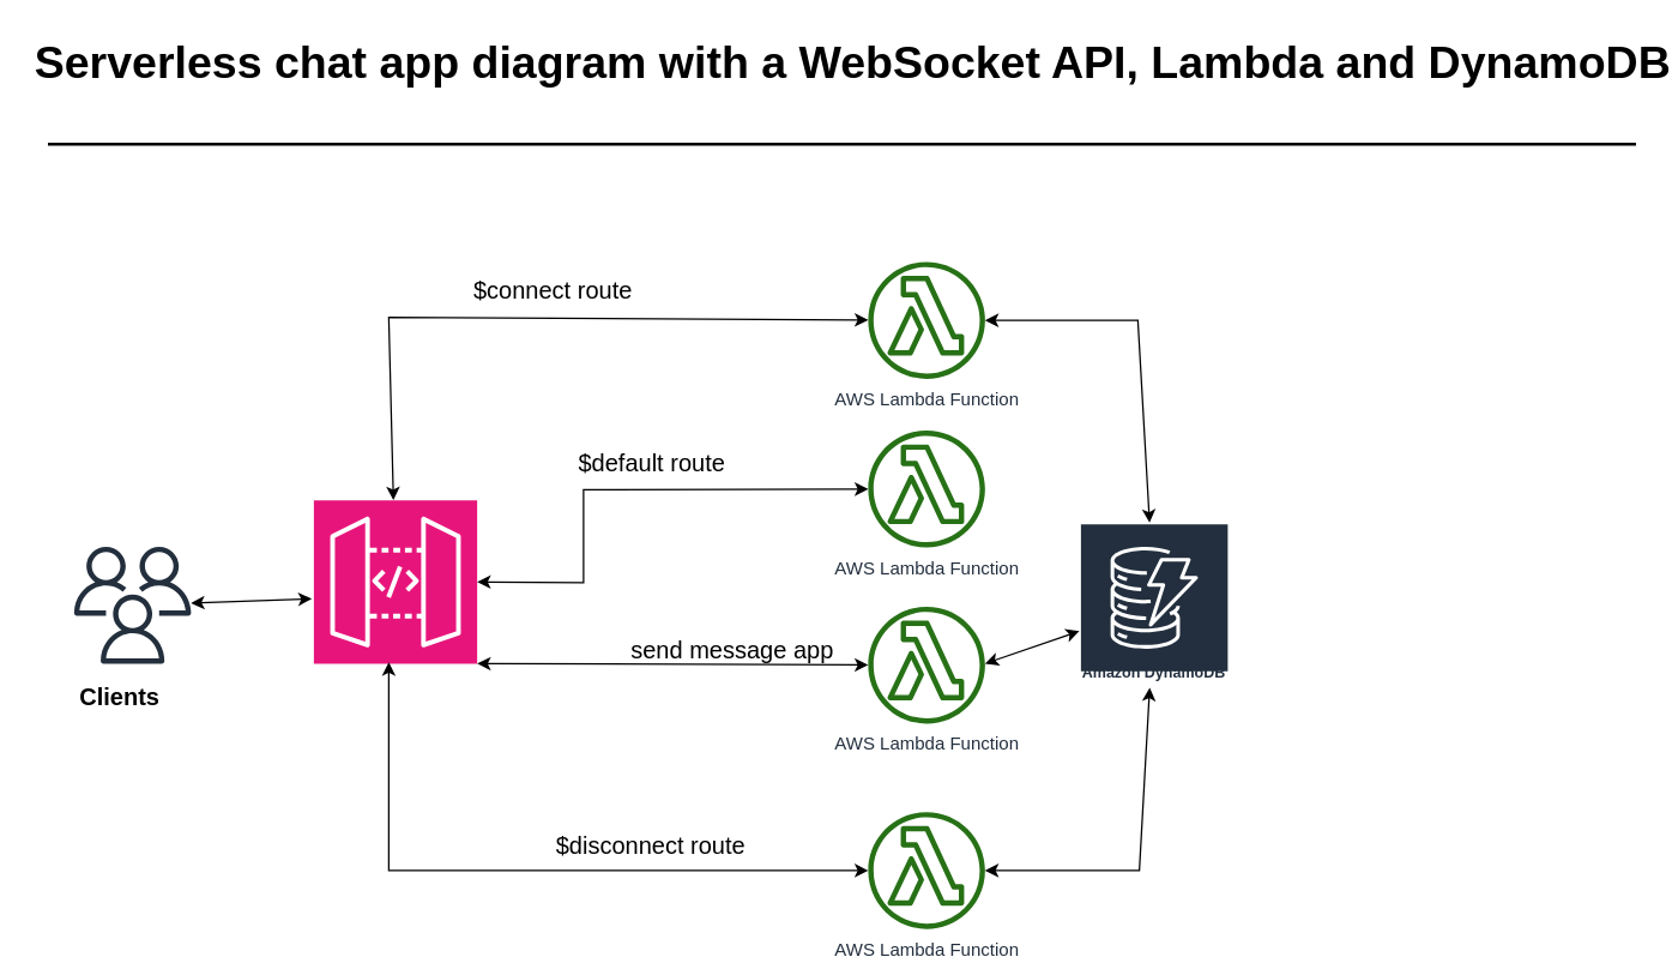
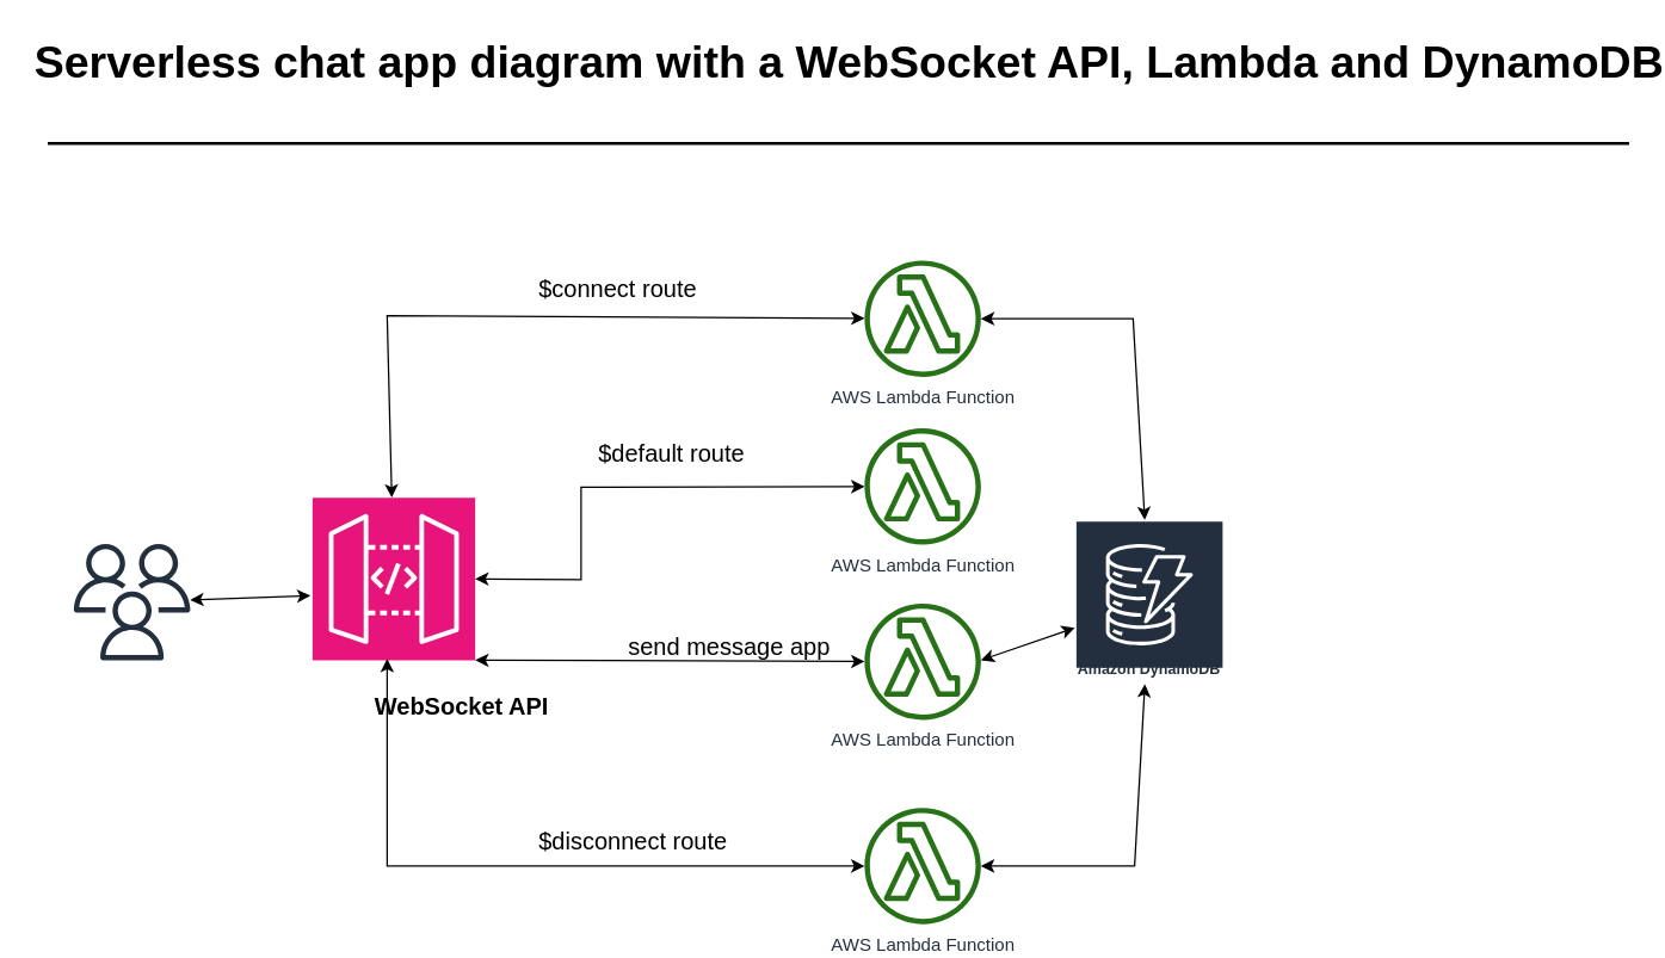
- <mxCell id="3" value="$connect route" style="text;html=1;resizable=0;points=[];autosize=1;align=left;verticalAlign=top;spacingTop=-4;fontSize=16;" parent="1" vertex="1"><mxGeometry x="314" y="181" width="130" height="30" as="geometry" /></mxCell>
+ <mxCell id="3" value="$connect route" style="text;html=1;resizable=0;points=[];autosize=1;align=left;verticalAlign=top;spacingTop=-4;fontSize=16;" parent="1" vertex="1"><mxGeometry x="359" y="181" width="130" height="30" as="geometry" /></mxCell>
- <mxCell id="19" value="$default route" style="text;html=1;resizable=0;points=[];autosize=1;align=left;verticalAlign=top;spacingTop=-4;fontSize=16;" vertex="1" parent="1"><mxGeometry x="384" y="296" width="120" height="30" as="geometry" /></mxCell>
+ <mxCell id="19" value="$default route" style="text;html=1;resizable=0;points=[];autosize=1;align=left;verticalAlign=top;spacingTop=-4;fontSize=16;" vertex="1" parent="1"><mxGeometry x="399" y="291" width="120" height="30" as="geometry" /></mxCell>
- <mxCell id="17" value="Clients" style="text;html=1;resizable=0;points=[];autosize=1;align=left;verticalAlign=top;spacingTop=-4;fontSize=16;fontStyle=1" vertex="1" parent="1"><mxGeometry x="50.5" y="452" width="70" height="30" as="geometry" /></mxCell>
+ <mxCell id="18" value="WebSocket API" style="text;html=1;resizable=0;points=[];autosize=1;align=left;verticalAlign=top;spacingTop=-4;fontSize=16;fontStyle=1" vertex="1" parent="1"><mxGeometry x="249" y="461" width="130" height="30" as="geometry" /></mxCell>
- <mxCell id="24" value="$disconnect route" style="text;html=1;resizable=0;points=[];autosize=1;align=left;verticalAlign=top;spacingTop=-4;fontSize=16;" vertex="1" parent="1"><mxGeometry x="369" y="551" width="150" height="30" as="geometry" /></mxCell>
+ <mxCell id="24" value="$disconnect route" style="text;html=1;resizable=0;points=[];autosize=1;align=left;verticalAlign=top;spacingTop=-4;fontSize=16;" vertex="1" parent="1"><mxGeometry x="359" y="551" width="150" height="30" as="geometry" /></mxCell>
